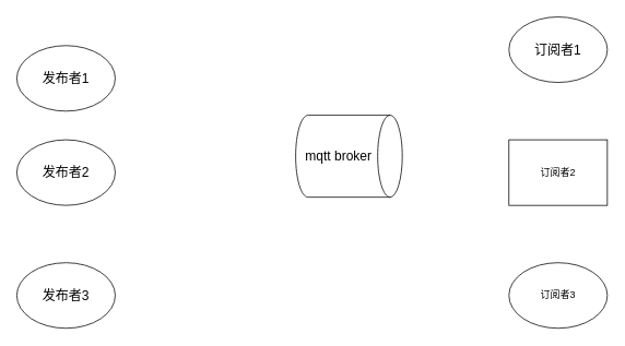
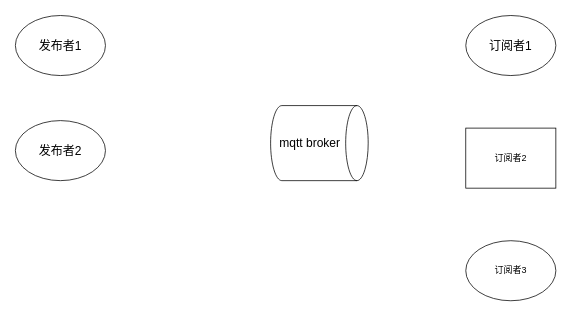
- <mxCell id="2" value="&lt;font style=&quot;font-size: 16px;&quot;&gt;发布者1&lt;/font&gt;" style="ellipse;whiteSpace=wrap;html=1;" vertex="1" parent="1"><mxGeometry x="20" y="55" width="120" height="80" as="geometry" /></mxCell>
+ <mxCell id="2" value="&lt;font style=&quot;font-size: 16px;&quot;&gt;发布者1&lt;/font&gt;" style="ellipse;whiteSpace=wrap;html=1;" vertex="1" parent="1"><mxGeometry x="20" y="20" width="120" height="80" as="geometry" /></mxCell>
- <mxCell id="3" value="&lt;font style=&quot;font-size: 16px;&quot;&gt;发布者2&lt;/font&gt;" style="ellipse;whiteSpace=wrap;html=1;" vertex="1" parent="1"><mxGeometry x="20" y="170" width="120" height="80" as="geometry" /></mxCell>
+ <mxCell id="3" value="&lt;font style=&quot;font-size: 16px;&quot;&gt;发布者2&lt;/font&gt;" style="ellipse;whiteSpace=wrap;html=1;" vertex="1" parent="1"><mxGeometry x="20" y="160" width="120" height="80" as="geometry" /></mxCell>
- <mxCell id="4" value="&lt;font style=&quot;font-size: 16px;&quot;&gt;发布者3&lt;/font&gt;" style="ellipse;whiteSpace=wrap;html=1;" vertex="1" parent="1"><mxGeometry x="20" y="320" width="120" height="80" as="geometry" /></mxCell>
